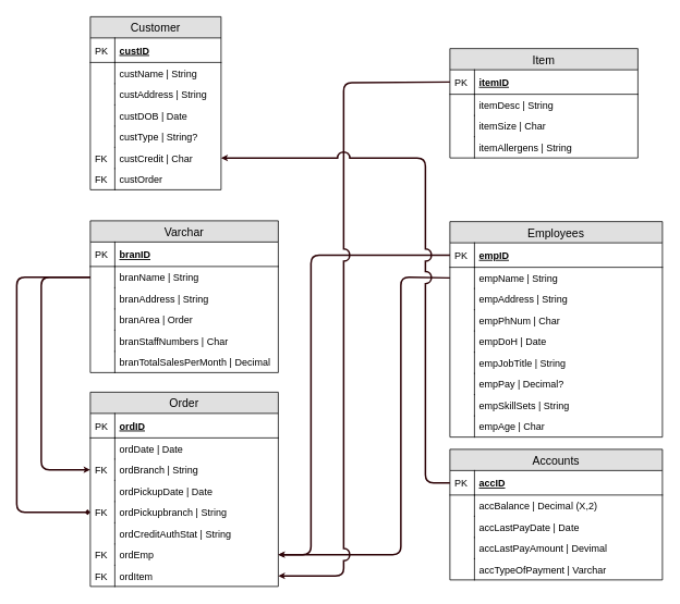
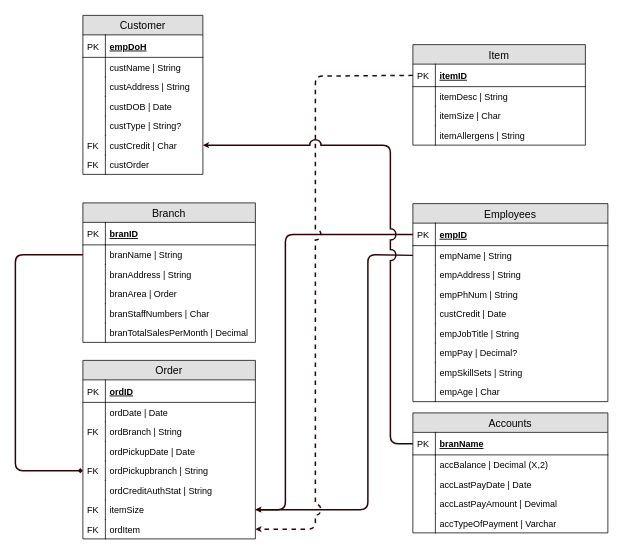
- <mxCell id="27" value="custID" style="shape=partialRectangle;top=0;left=0;right=0;bottom=1;align=left;verticalAlign=middle;fillColor=none;spacingLeft=34;spacingRight=4;overflow=hidden;rotatable=0;points=[[0,0.5],[1,0.5]];portConstraint=eastwest;dropTarget=0;fontStyle=5;fontSize=12;" parent="26" vertex="1"><mxGeometry y="26" width="160" height="30" as="geometry" /></mxCell>
+ <mxCell id="27" value="empDoH" style="shape=partialRectangle;top=0;left=0;right=0;bottom=1;align=left;verticalAlign=middle;fillColor=none;spacingLeft=34;spacingRight=4;overflow=hidden;rotatable=0;points=[[0,0.5],[1,0.5]];portConstraint=eastwest;dropTarget=0;fontStyle=5;fontSize=12;" parent="26" vertex="1"><mxGeometry y="26" width="160" height="30" as="geometry" /></mxCell>
- <mxCell id="2" value="Varchar" style="swimlane;fontStyle=0;childLayout=stackLayout;horizontal=1;startSize=26;fillColor=#e0e0e0;horizontalStack=0;resizeParent=1;resizeParentMax=0;resizeLast=0;collapsible=1;marginBottom=0;swimlaneFillColor=#ffffff;align=center;fontSize=14;" parent="1" vertex="1"><mxGeometry x="110" y="270" width="230" height="186" as="geometry" /></mxCell>
+ <mxCell id="2" value="Branch" style="swimlane;fontStyle=0;childLayout=stackLayout;horizontal=1;startSize=26;fillColor=#e0e0e0;horizontalStack=0;resizeParent=1;resizeParentMax=0;resizeLast=0;collapsible=1;marginBottom=0;swimlaneFillColor=#ffffff;align=center;fontSize=14;" parent="1" vertex="1"><mxGeometry x="110" y="270" width="230" height="186" as="geometry" /></mxCell>
- <mxCell id="90" style="edgeStyle=orthogonalEdgeStyle;rounded=1;orthogonalLoop=1;jettySize=auto;html=1;exitX=0;exitY=0.5;exitDx=0;exitDy=0;entryX=1;entryY=0.5;entryDx=0;entryDy=0;strokeColor=#2E0408;strokeWidth=2;jumpStyle=arc;jumpSize=13;endSize=2;" parent="1" source="61" target="84" edge="1"><mxGeometry relative="1" as="geometry"><Array as="points"><mxPoint x="550" y="101" /><mxPoint x="420" y="101" /><mxPoint x="420" y="705" /></Array></mxGeometry></mxCell>
+ <mxCell id="90" style="edgeStyle=orthogonalEdgeStyle;rounded=1;orthogonalLoop=1;jettySize=auto;html=1;exitX=0;exitY=0.5;exitDx=0;exitDy=0;entryX=1;entryY=0.5;entryDx=0;entryDy=0;strokeColor=#2E0408;strokeWidth=2;jumpStyle=arc;jumpSize=13;endSize=2;dashed=1;" parent="1" source="61" target="84" edge="1"><mxGeometry relative="1" as="geometry"><Array as="points"><mxPoint x="550" y="101" /><mxPoint x="420" y="101" /><mxPoint x="420" y="705" /></Array></mxGeometry></mxCell>
- <mxCell id="48" value="empPhNum | Char" style="shape=partialRectangle;top=0;left=0;right=0;bottom=0;align=left;verticalAlign=top;fillColor=none;spacingLeft=34;spacingRight=4;overflow=hidden;rotatable=0;points=[[0,0.5],[1,0.5]];portConstraint=eastwest;dropTarget=0;fontSize=12;" parent="41" vertex="1"><mxGeometry y="108" width="260" height="26" as="geometry" /></mxCell>
+ <mxCell id="48" value="empPhNum | String" style="shape=partialRectangle;top=0;left=0;right=0;bottom=0;align=left;verticalAlign=top;fillColor=none;spacingLeft=34;spacingRight=4;overflow=hidden;rotatable=0;points=[[0,0.5],[1,0.5]];portConstraint=eastwest;dropTarget=0;fontSize=12;" parent="41" vertex="1"><mxGeometry y="108" width="260" height="26" as="geometry" /></mxCell>
- <mxCell id="50" value="empDoH | Date" style="shape=partialRectangle;top=0;left=0;right=0;bottom=0;align=left;verticalAlign=top;fillColor=none;spacingLeft=34;spacingRight=4;overflow=hidden;rotatable=0;points=[[0,0.5],[1,0.5]];portConstraint=eastwest;dropTarget=0;fontSize=12;" parent="41" vertex="1"><mxGeometry y="134" width="260" height="26" as="geometry" /></mxCell>
+ <mxCell id="50" value="custCredit | Date" style="shape=partialRectangle;top=0;left=0;right=0;bottom=0;align=left;verticalAlign=top;fillColor=none;spacingLeft=34;spacingRight=4;overflow=hidden;rotatable=0;points=[[0,0.5],[1,0.5]];portConstraint=eastwest;dropTarget=0;fontSize=12;" parent="41" vertex="1"><mxGeometry y="134" width="260" height="26" as="geometry" /></mxCell>
- <mxCell id="86" style="edgeStyle=orthogonalEdgeStyle;rounded=1;orthogonalLoop=1;jettySize=auto;html=1;exitX=0;exitY=0.5;exitDx=0;exitDy=0;entryX=0;entryY=0.5;entryDx=0;entryDy=0;strokeColor=#2E0408;strokeWidth=2;jumpStyle=arc;jumpSize=13;endSize=2;" parent="1" source="5" target="74" edge="1"><mxGeometry relative="1" as="geometry"><Array as="points"><mxPoint x="50" y="339" /><mxPoint x="50" y="575" /></Array></mxGeometry></mxCell>
- <mxCell id="16" value="accID" style="shape=partialRectangle;top=0;left=0;right=0;bottom=1;align=left;verticalAlign=middle;fillColor=none;spacingLeft=34;spacingRight=4;overflow=hidden;rotatable=0;points=[[0,0.5],[1,0.5]];portConstraint=eastwest;dropTarget=0;fontStyle=5;fontSize=12;" parent="15" vertex="1"><mxGeometry y="26" width="260" height="30" as="geometry" /></mxCell>
+ <mxCell id="16" value="branName" style="shape=partialRectangle;top=0;left=0;right=0;bottom=1;align=left;verticalAlign=middle;fillColor=none;spacingLeft=34;spacingRight=4;overflow=hidden;rotatable=0;points=[[0,0.5],[1,0.5]];portConstraint=eastwest;dropTarget=0;fontStyle=5;fontSize=12;" parent="15" vertex="1"><mxGeometry y="26" width="260" height="30" as="geometry" /></mxCell>
- <mxCell id="82" value="ordEmp" style="shape=partialRectangle;top=0;left=0;right=0;bottom=0;align=left;verticalAlign=top;fillColor=none;spacingLeft=34;spacingRight=4;overflow=hidden;rotatable=0;points=[[0,0.5],[1,0.5]];portConstraint=eastwest;dropTarget=0;fontSize=12;" parent="69" vertex="1"><mxGeometry y="186" width="230" height="26" as="geometry" /></mxCell>
+ <mxCell id="82" value="itemSize" style="shape=partialRectangle;top=0;left=0;right=0;bottom=0;align=left;verticalAlign=top;fillColor=none;spacingLeft=34;spacingRight=4;overflow=hidden;rotatable=0;points=[[0,0.5],[1,0.5]];portConstraint=eastwest;dropTarget=0;fontSize=12;" parent="69" vertex="1"><mxGeometry y="186" width="230" height="26" as="geometry" /></mxCell>
